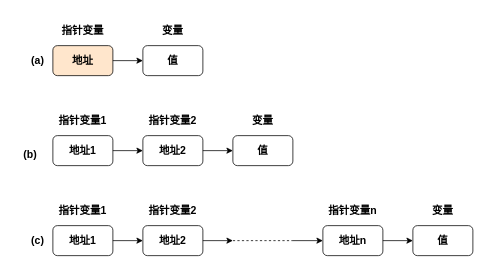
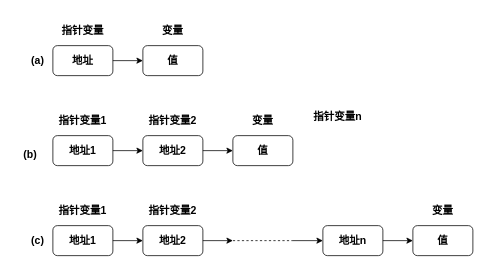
- <mxCell id="2" value="&lt;b&gt;&lt;font style=&quot;font-size: 14px&quot;&gt;地址&lt;/font&gt;&lt;/b&gt;" style="rounded=1;whiteSpace=wrap;html=1;fillColor=#ffe6cc;" vertex="1" parent="1"><mxGeometry x="70" y="60" width="80" height="40" as="geometry" /></mxCell>
+ <mxCell id="2" value="&lt;b&gt;&lt;font style=&quot;font-size: 14px&quot;&gt;地址&lt;/font&gt;&lt;/b&gt;" style="rounded=1;whiteSpace=wrap;html=1;" vertex="1" parent="1"><mxGeometry x="70" y="60" width="80" height="40" as="geometry" /></mxCell>
- <mxCell id="25" value="&lt;b style=&quot;font-size: 14px&quot;&gt;指针变量n&lt;/b&gt;" style="text;html=1;strokeColor=none;fillColor=none;align=center;verticalAlign=middle;whiteSpace=wrap;rounded=0;" vertex="1" parent="1"><mxGeometry x="430" y="260" width="80" height="40" as="geometry" /></mxCell>
+ <mxCell id="25" value="&lt;b style=&quot;font-size: 14px&quot;&gt;指针变量n&lt;/b&gt;" style="text;html=1;strokeColor=none;fillColor=none;align=center;verticalAlign=middle;whiteSpace=wrap;rounded=0;" vertex="1" parent="1"><mxGeometry x="410" y="135" width="80" height="40" as="geometry" /></mxCell>
